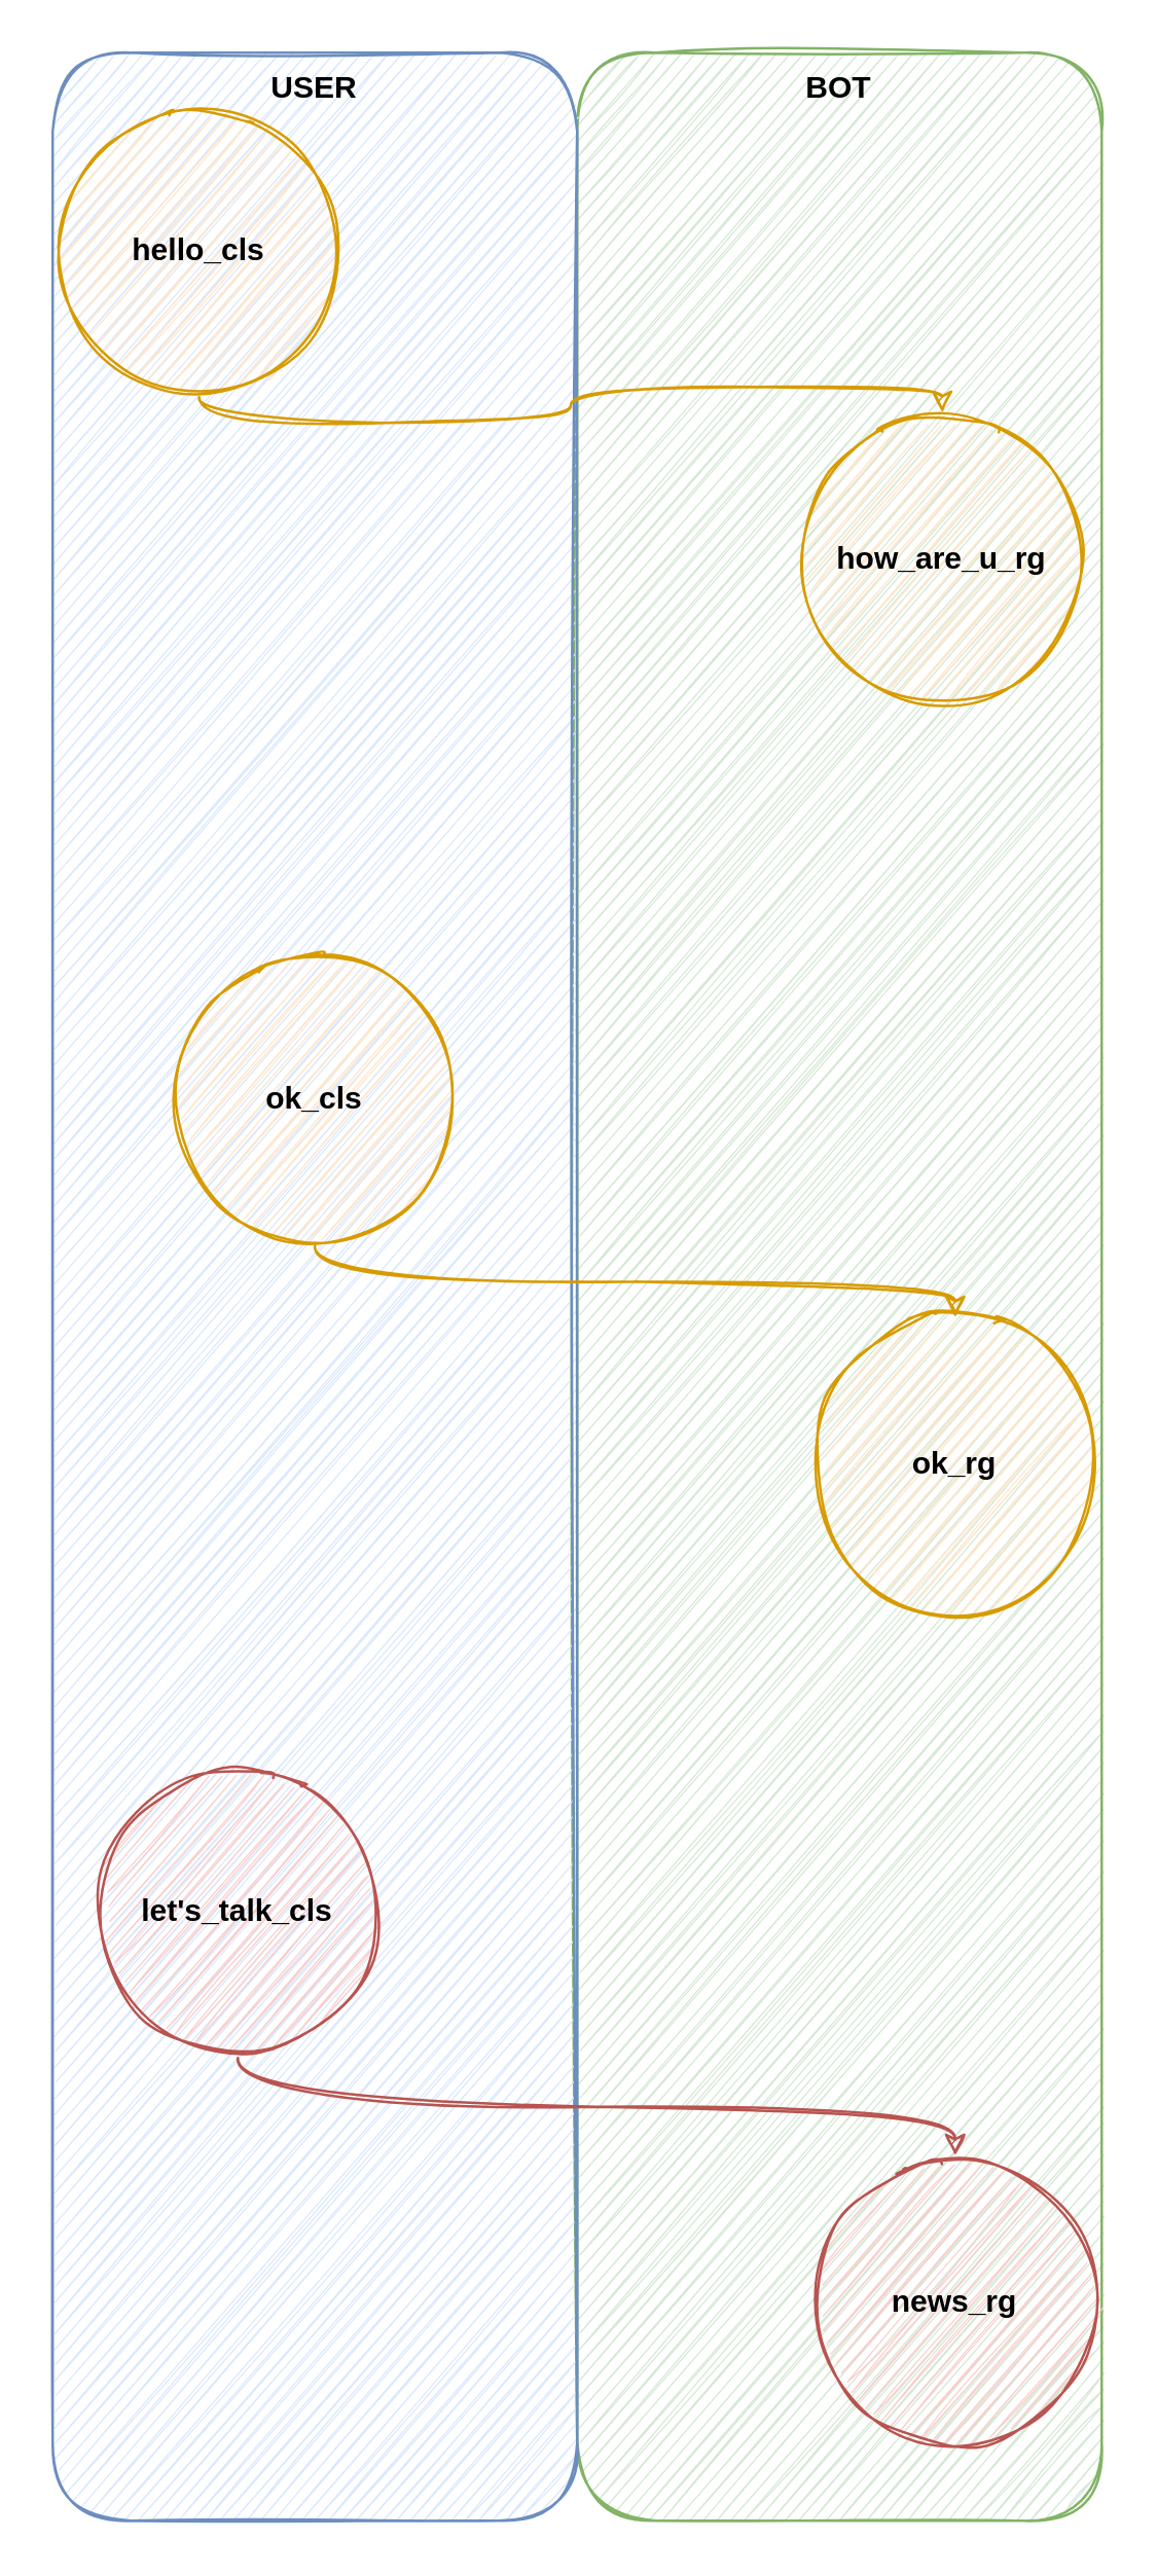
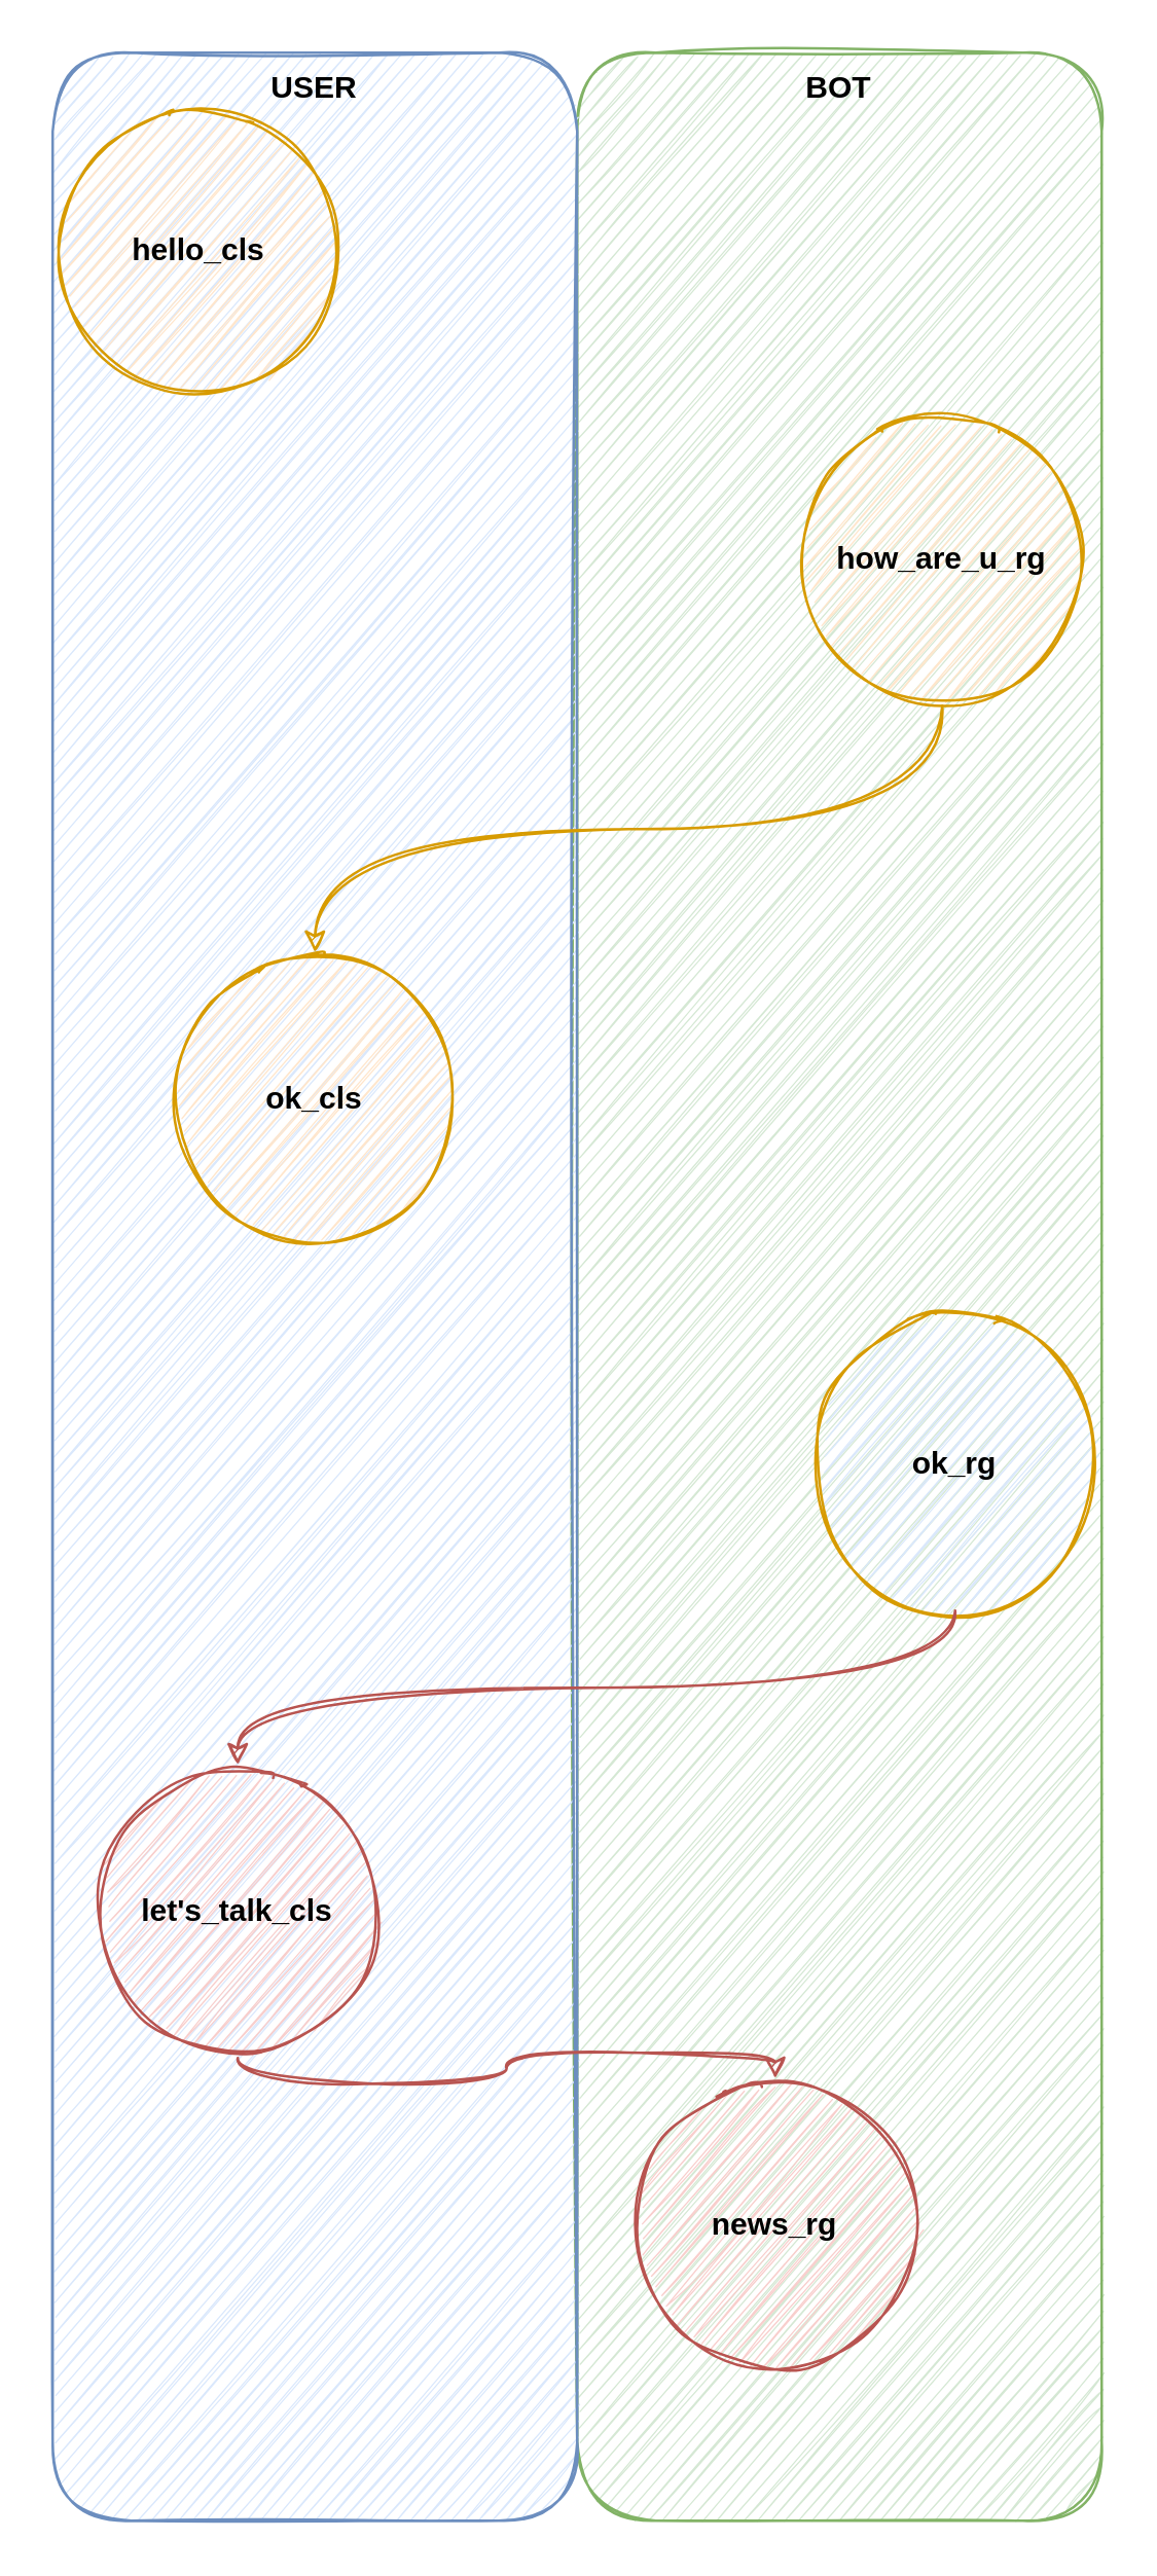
- <mxCell id="4" style="edgeStyle=orthogonalEdgeStyle;curved=1;html=1;exitX=0.5;exitY=1;exitDx=0;exitDy=0;entryX=0.5;entryY=0;entryDx=0;entryDy=0;sketch=1;fillColor=#ffe6cc;strokeColor=#d79b00;" parent="1" source="5" target="7" edge="1"><mxGeometry relative="1" as="geometry" /></mxCell>
+ <mxCell id="6" style="edgeStyle=orthogonalEdgeStyle;curved=1;html=1;exitX=0.5;exitY=1;exitDx=0;exitDy=0;entryX=0.5;entryY=0;entryDx=0;entryDy=0;sketch=1;fillColor=#ffe6cc;strokeColor=#d79b00;" parent="1" source="7" target="8" edge="1"><mxGeometry relative="1" as="geometry" /></mxCell>
- <mxCell id="9" style="edgeStyle=orthogonalEdgeStyle;curved=1;html=1;exitX=0.5;exitY=1;exitDx=0;exitDy=0;entryX=0.5;entryY=0;entryDx=0;entryDy=0;sketch=1;fillColor=#ffe6cc;strokeColor=#d79b00;" parent="1" source="8" target="10" edge="1"><mxGeometry relative="1" as="geometry"><mxPoint x="97" y="580" as="sourcePoint" /><mxPoint x="314" y="490" as="targetPoint" /></mxGeometry></mxCell>
- <mxCell id="10" value="&lt;b&gt;ok_rg&lt;/b&gt;" style="ellipse;whiteSpace=wrap;html=1;aspect=fixed;fillColor=#ffe6cc;strokeColor=#d79b00;sketch=1;" parent="1" vertex="1"><mxGeometry x="314" y="512" width="114" height="114" as="geometry" /></mxCell>
+ <mxCell id="10" value="&lt;b&gt;ok_rg&lt;/b&gt;" style="ellipse;whiteSpace=wrap;html=1;aspect=fixed;fillColor=#dae8fc;strokeColor=#d79b00;sketch=1;" parent="1" vertex="1"><mxGeometry x="314" y="512" width="114" height="114" as="geometry" /></mxCell>
+ <mxCell id="11" style="edgeStyle=orthogonalEdgeStyle;curved=1;html=1;exitX=0.5;exitY=1;exitDx=0;exitDy=0;entryX=0.5;entryY=0;entryDx=0;entryDy=0;sketch=1;fillColor=#f8cecc;strokeColor=#b85450;" parent="1" source="10" target="12" edge="1"><mxGeometry relative="1" as="geometry"><mxPoint x="357" y="630" as="sourcePoint" /></mxGeometry></mxCell>
- <mxCell id="14" value="&lt;b&gt;news_rg&lt;/b&gt;" style="ellipse;whiteSpace=wrap;html=1;aspect=fixed;fillColor=#f8cecc;strokeColor=#b85450;sketch=1;" parent="1" vertex="1"><mxGeometry x="314" y="838" width="114" height="114" as="geometry" /></mxCell>
+ <mxCell id="14" value="&lt;b&gt;news_rg&lt;/b&gt;" style="ellipse;whiteSpace=wrap;html=1;aspect=fixed;fillColor=#f8cecc;strokeColor=#b85450;sketch=1;" parent="1" vertex="1"><mxGeometry x="244" y="808" width="114" height="114" as="geometry" /></mxCell>
